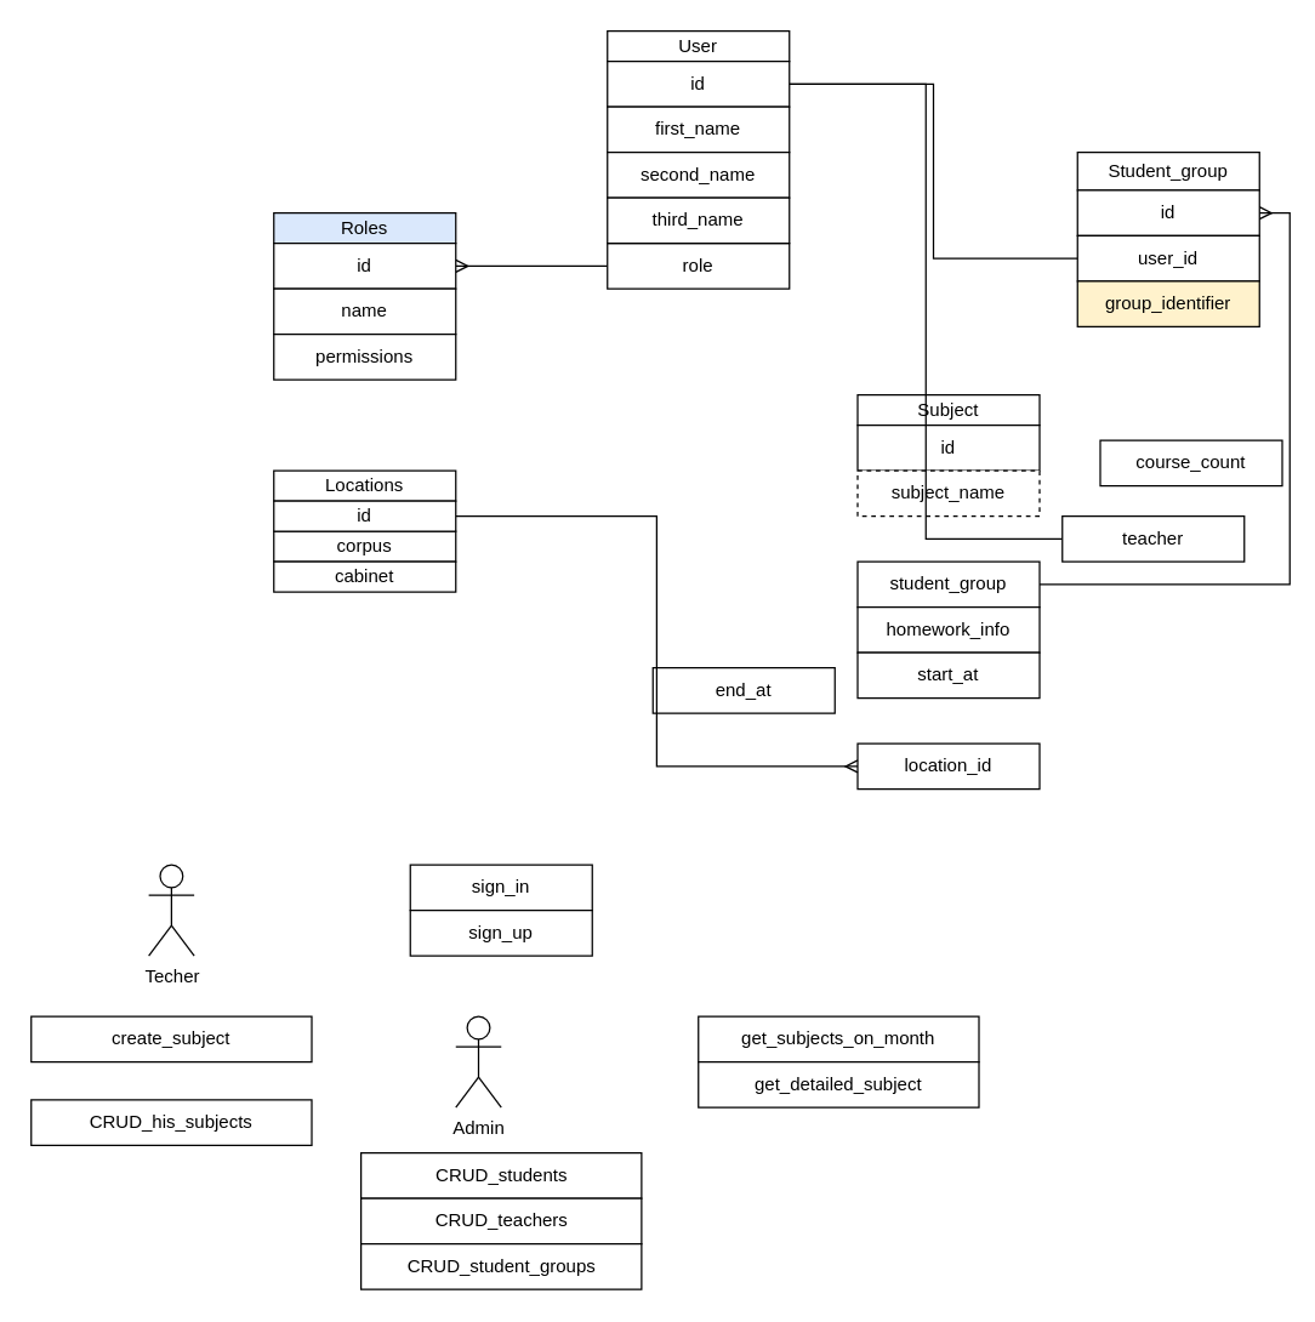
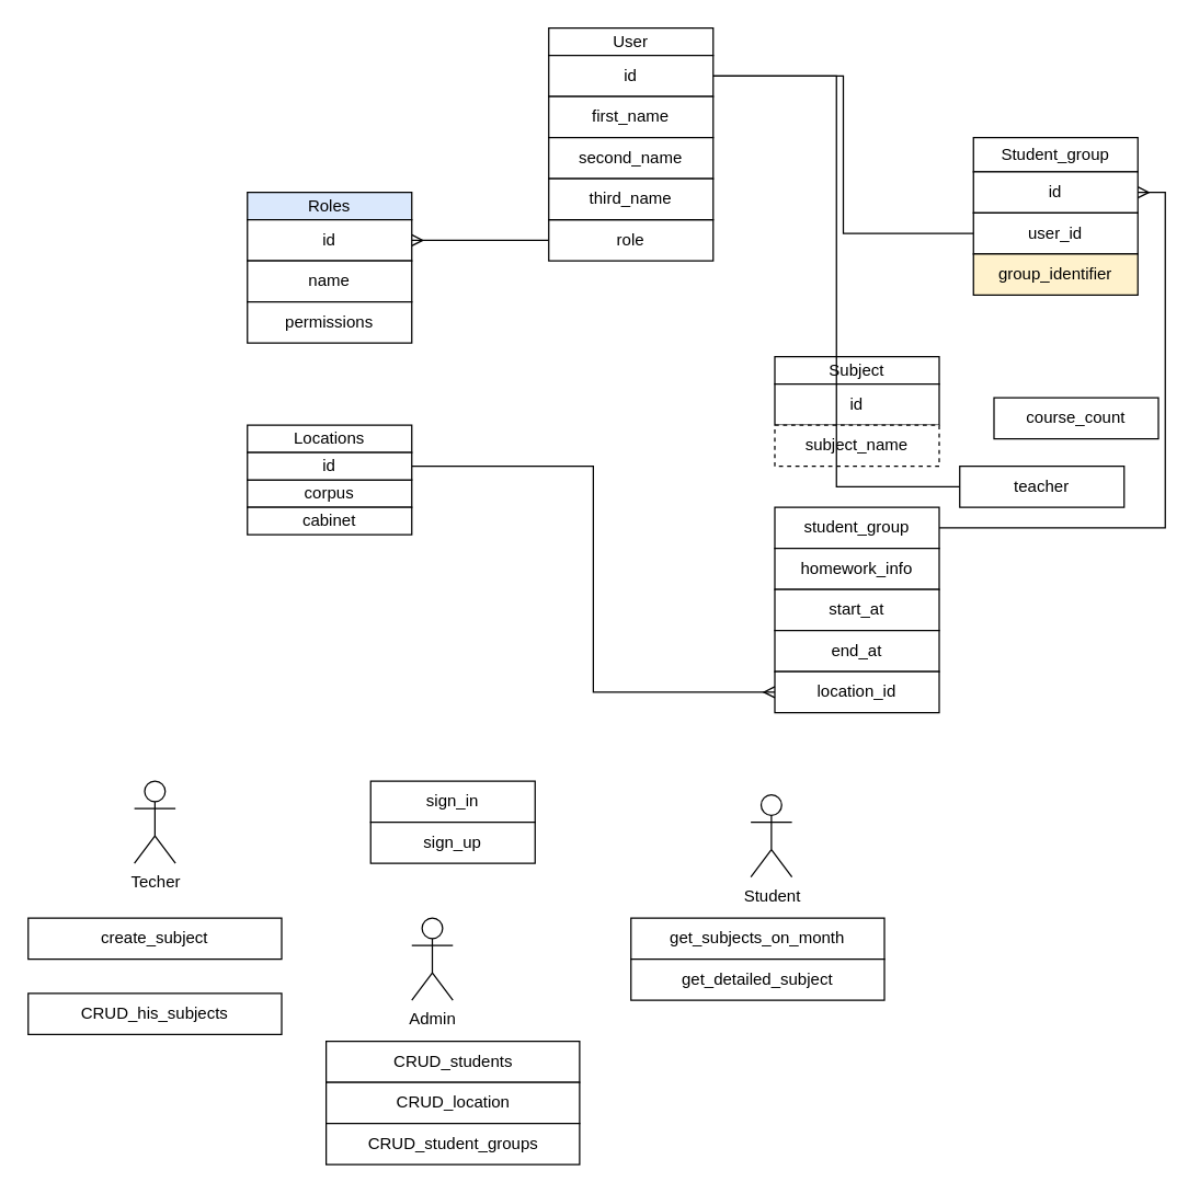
- <mxCell id="34" value="end_at" style="rounded=0;whiteSpace=wrap;html=1;" vertex="1" parent="1"><mxGeometry x="430" y="440" width="120" height="30" as="geometry" /></mxCell>
+ <mxCell id="34" value="end_at" style="rounded=0;whiteSpace=wrap;html=1;" vertex="1" parent="1"><mxGeometry x="565" y="460" width="120" height="30" as="geometry" /></mxCell>
+ <mxCell id="43" value="Student" style="shape=umlActor;verticalLabelPosition=bottom;verticalAlign=top;html=1;outlineConnect=0;" vertex="1" parent="1"><mxGeometry x="547.5" y="580" width="30" height="60" as="geometry" /></mxCell>
- <mxCell id="45" value="CRUD_teachers" style="rounded=0;whiteSpace=wrap;html=1;" vertex="1" parent="1"><mxGeometry x="237.5" y="790" width="185" height="30" as="geometry" /></mxCell>
+ <mxCell id="45" value="CRUD_location" style="rounded=0;whiteSpace=wrap;html=1;" vertex="1" parent="1"><mxGeometry x="237.5" y="790" width="185" height="30" as="geometry" /></mxCell>
